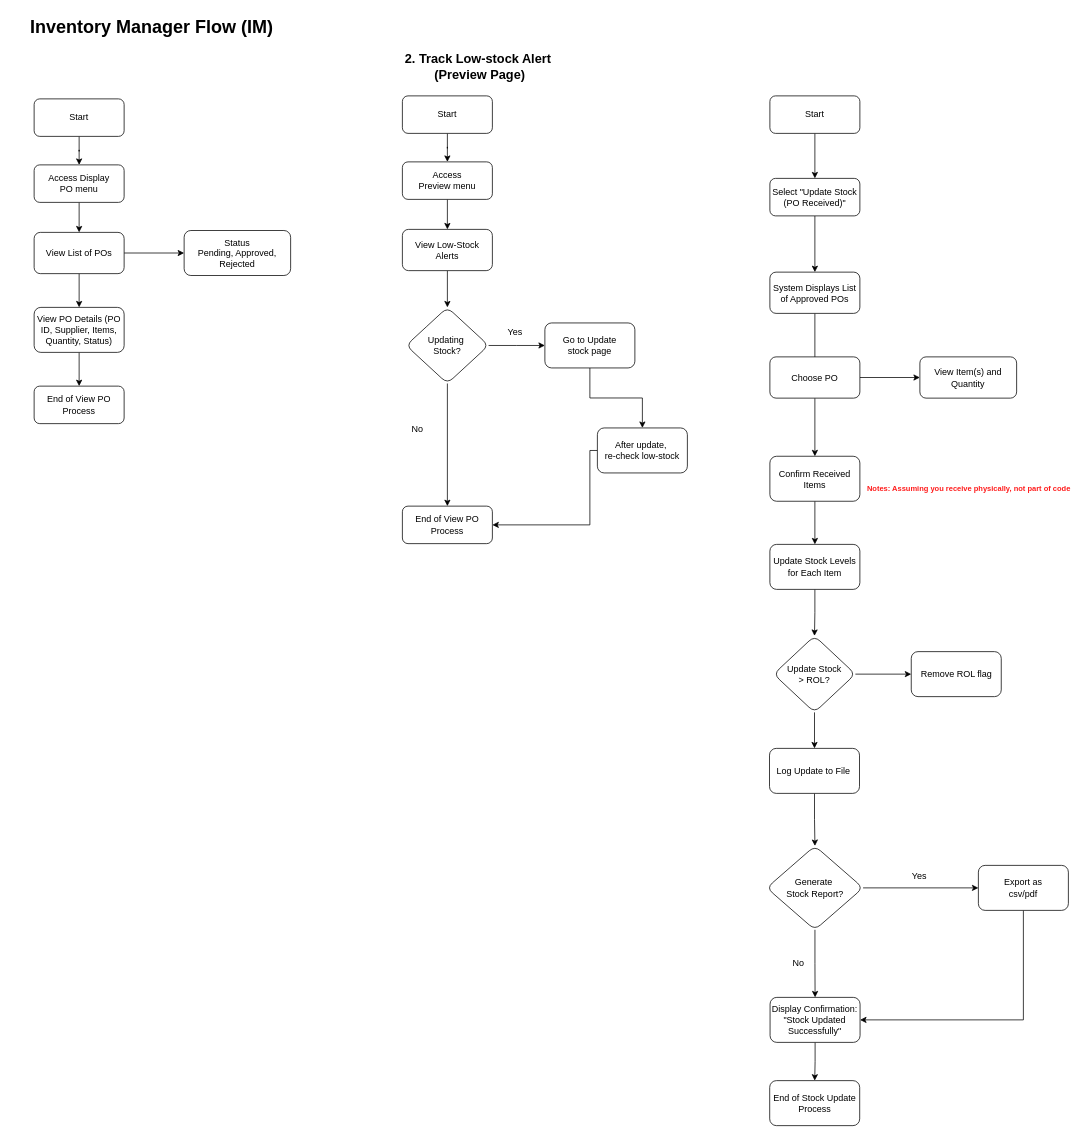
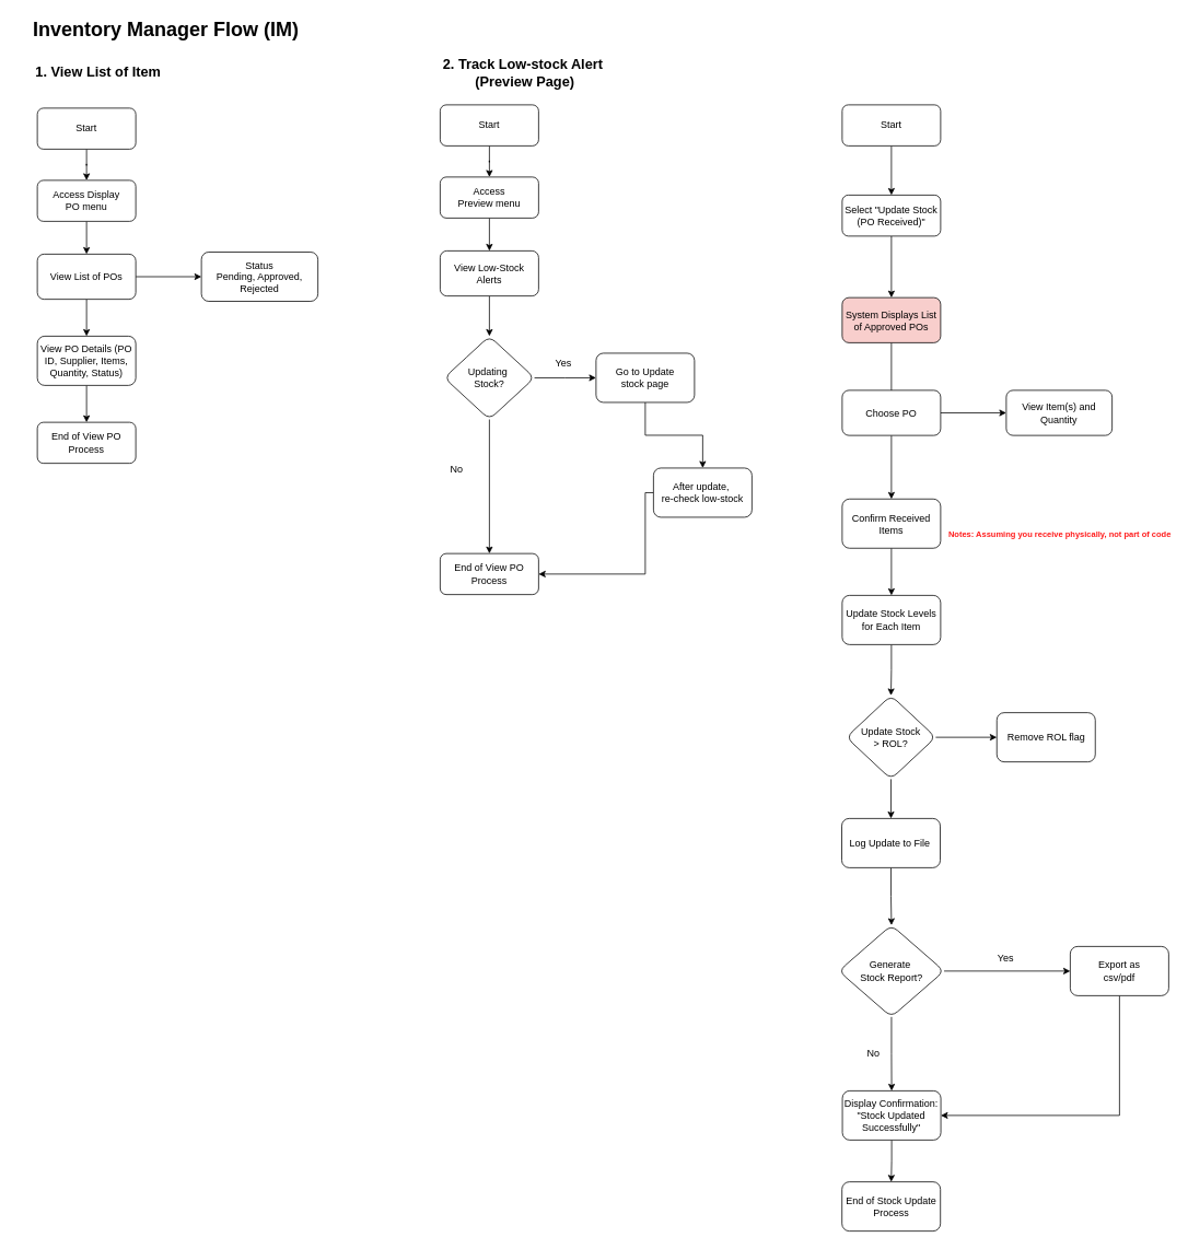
+ <mxCell id="3" value="1. View List of Item" style="text;html=1;align=center;verticalAlign=middle;whiteSpace=wrap;rounded=0;fontSize=17;fontStyle=1" parent="1" vertex="1"><mxGeometry x="27" y="73" width="185" height="30" as="geometry" /></mxCell>
- <mxCell id="9" value="System Displays List of Approved POs" style="whiteSpace=wrap;html=1;rounded=1;" parent="1" vertex="1"><mxGeometry x="1026" y="362" width="120" height="55" as="geometry" /></mxCell>
+ <mxCell id="9" value="System Displays List of Approved POs" style="whiteSpace=wrap;html=1;rounded=1;fillColor=#f8cecc;" parent="1" vertex="1"><mxGeometry x="1026" y="362" width="120" height="55" as="geometry" /></mxCell>
